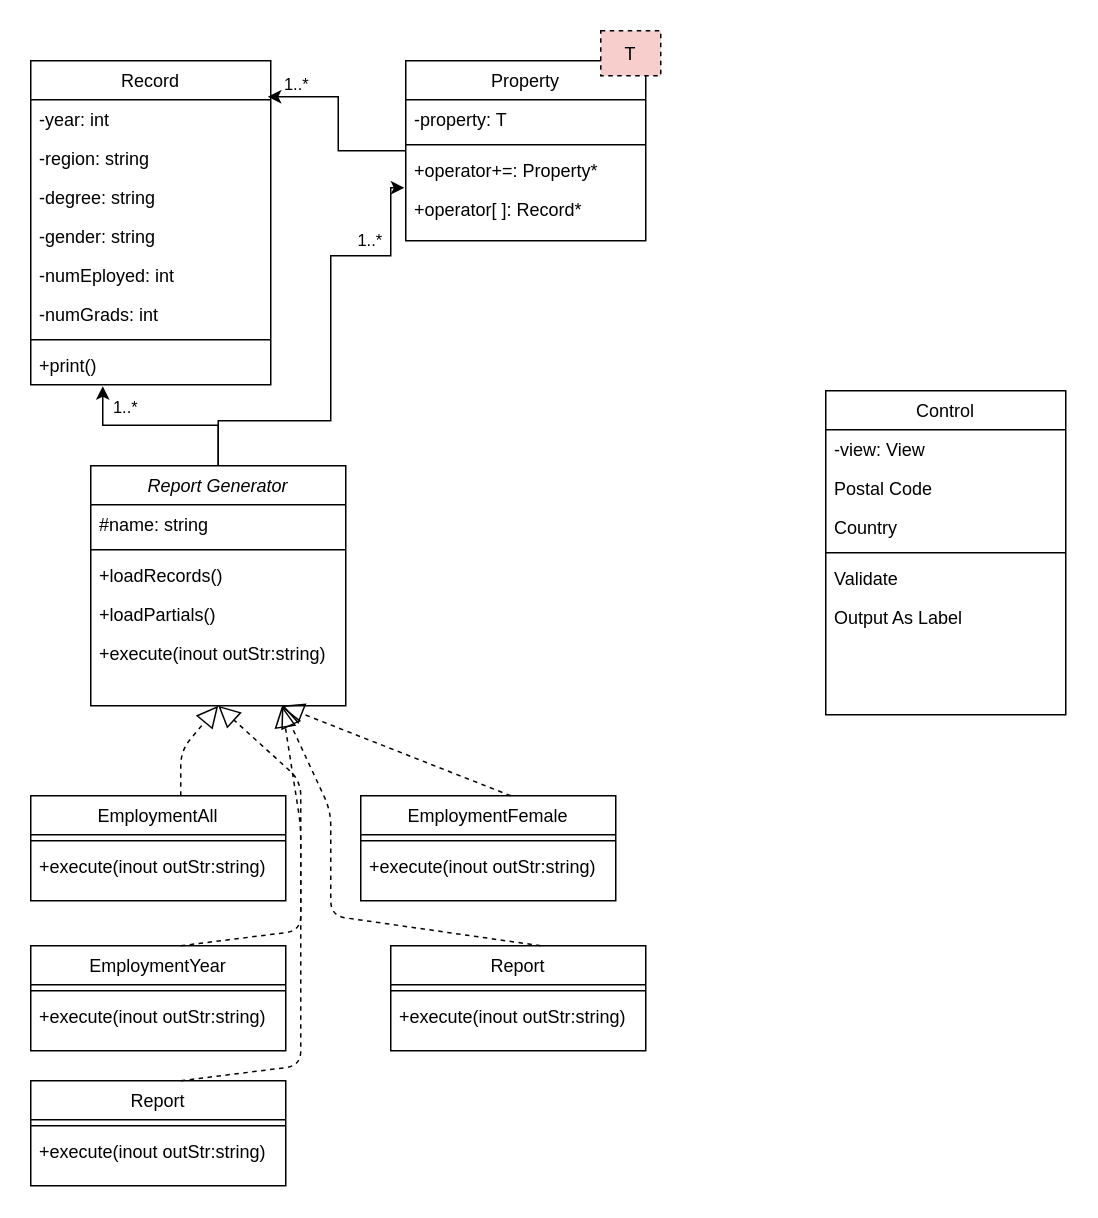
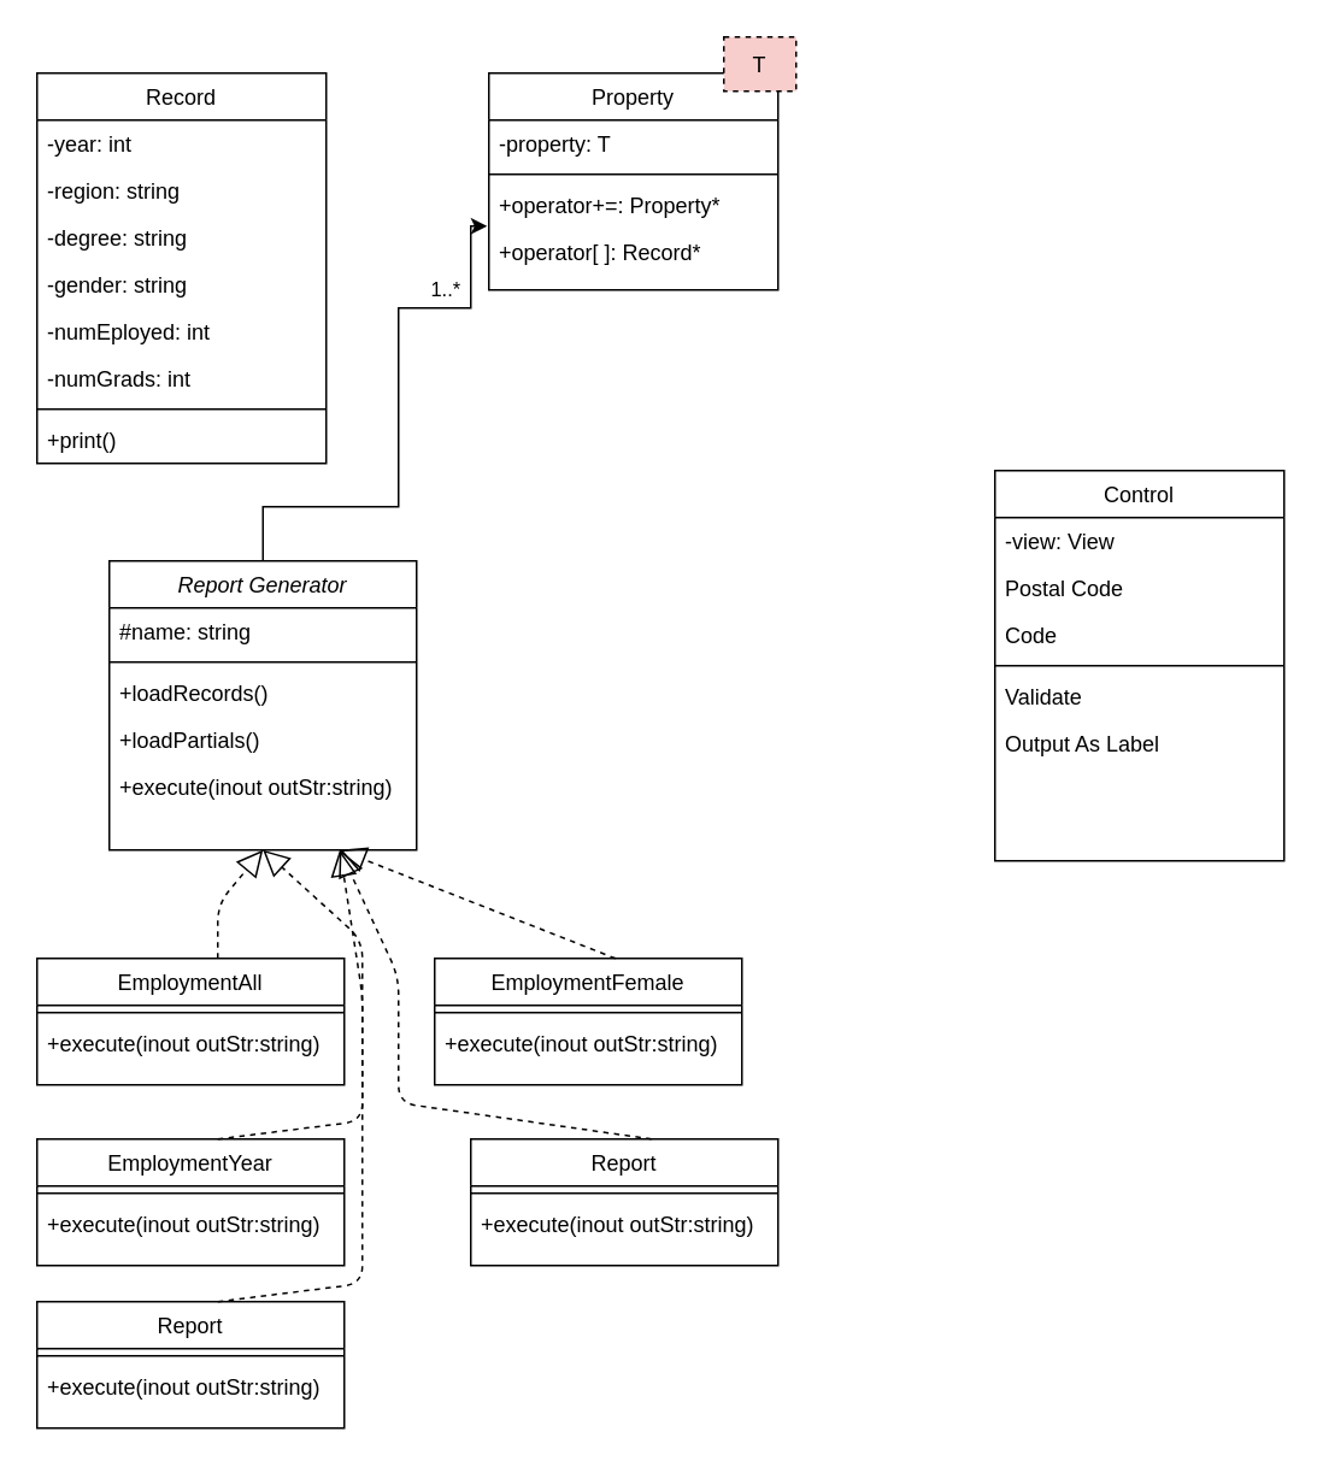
- <mxCell id="26" style="edgeStyle=orthogonalEdgeStyle;rounded=0;orthogonalLoop=1;jettySize=auto;html=1;entryX=0.988;entryY=-0.077;entryDx=0;entryDy=0;entryPerimeter=0;" parent="1" source="28" target="18" edge="1"><mxGeometry relative="1" as="geometry"><mxPoint x="190" y="70" as="targetPoint" /></mxGeometry></mxCell>
- <mxCell id="27" value="1..*" style="edgeLabel;html=1;align=center;verticalAlign=middle;resizable=0;points=[];" parent="26" vertex="1" connectable="0"><mxGeometry x="0.461" y="-2" relative="1" as="geometry"><mxPoint x="-17" y="-6" as="offset" /></mxGeometry></mxCell>
- <mxCell id="9" style="edgeStyle=orthogonalEdgeStyle;rounded=0;orthogonalLoop=1;jettySize=auto;html=1;entryX=0.3;entryY=1.038;entryDx=0;entryDy=0;entryPerimeter=0;" parent="1" source="11" target="25" edge="1"><mxGeometry relative="1" as="geometry" /></mxCell>
- <mxCell id="10" value="1..*" style="edgeLabel;html=1;align=center;verticalAlign=middle;resizable=0;points=[];" parent="9" vertex="1" connectable="0"><mxGeometry x="0.5" y="-1" relative="1" as="geometry"><mxPoint x="8" y="-12" as="offset" /></mxGeometry></mxCell>
- <mxCell id="5" value="Country" style="text;align=left;verticalAlign=top;spacingLeft=4;spacingRight=4;overflow=hidden;rotatable=0;points=[[0,0.5],[1,0.5]];portConstraint=eastwest;rounded=0;shadow=0;html=0;" parent="2" vertex="1"><mxGeometry y="78" width="160" height="26" as="geometry" /></mxCell>
+ <mxCell id="5" value="Code" style="text;align=left;verticalAlign=top;spacingLeft=4;spacingRight=4;overflow=hidden;rotatable=0;points=[[0,0.5],[1,0.5]];portConstraint=eastwest;rounded=0;shadow=0;html=0;" parent="2" vertex="1"><mxGeometry y="78" width="160" height="26" as="geometry" /></mxCell>
